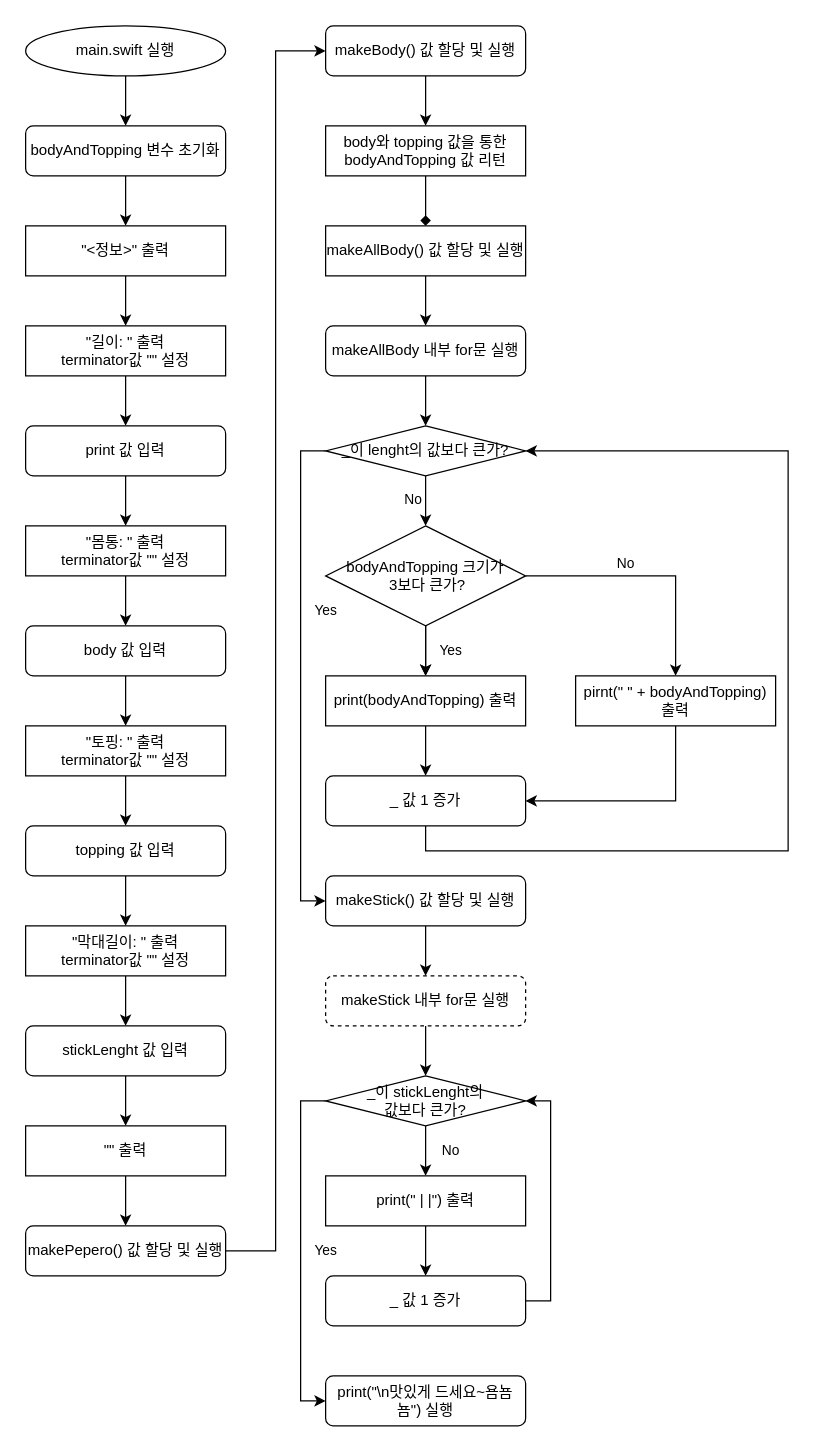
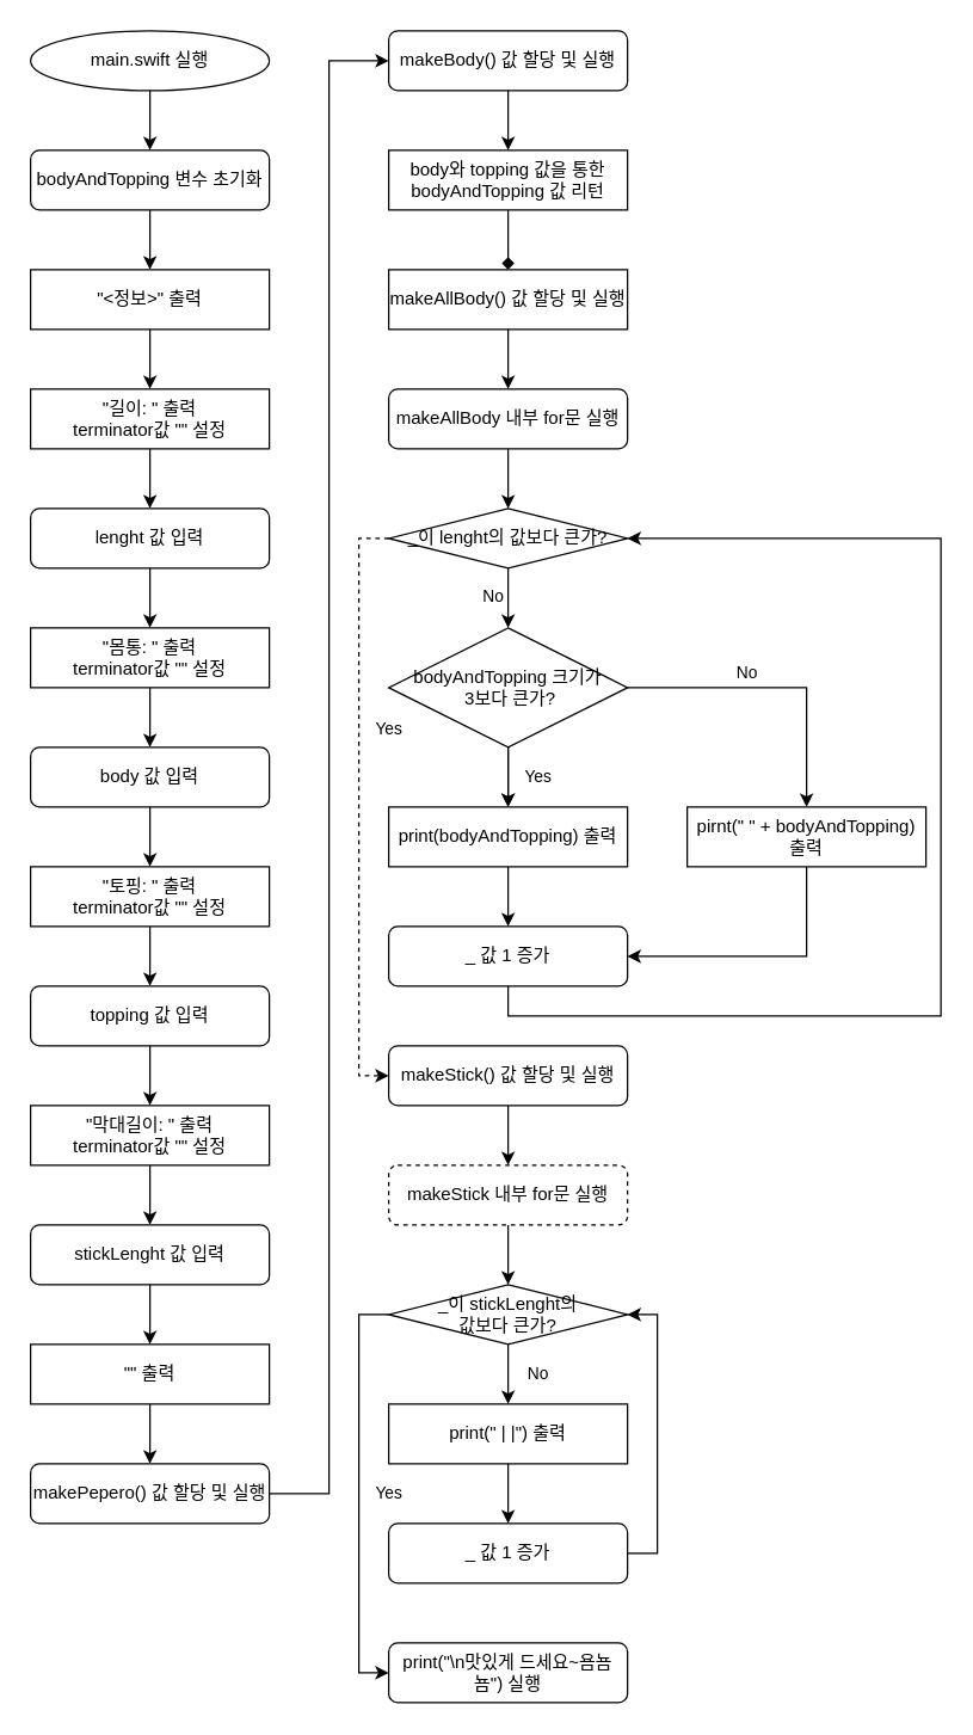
- <mxCell id="13" value="print 값 입력" style="rounded=1;whiteSpace=wrap;html=1;" vertex="1" parent="1"><mxGeometry x="20" y="340" width="160" height="40" as="geometry" /></mxCell>
+ <mxCell id="13" value="lenght 값 입력" style="rounded=1;whiteSpace=wrap;html=1;" vertex="1" parent="1"><mxGeometry x="20" y="340" width="160" height="40" as="geometry" /></mxCell>
- <mxCell id="47" value="Yes" style="edgeStyle=orthogonalEdgeStyle;rounded=0;orthogonalLoop=1;jettySize=auto;html=1;exitX=0;exitY=0.5;exitDx=0;exitDy=0;entryX=0;entryY=0.5;entryDx=0;entryDy=0;" edge="1" parent="1" source="48" target="50"><mxGeometry x="-0.261" y="20" relative="1" as="geometry"><Array as="points"><mxPoint x="240" y="360" /><mxPoint x="240" y="720" /></Array><mxPoint as="offset" /></mxGeometry></mxCell>
+ <mxCell id="47" value="Yes" style="edgeStyle=orthogonalEdgeStyle;rounded=0;orthogonalLoop=1;jettySize=auto;html=1;exitX=0;exitY=0.5;exitDx=0;exitDy=0;entryX=0;entryY=0.5;entryDx=0;entryDy=0;dashed=1;" edge="1" parent="1" source="48" target="50"><mxGeometry x="-0.261" y="20" relative="1" as="geometry"><Array as="points"><mxPoint x="240" y="360" /><mxPoint x="240" y="720" /></Array><mxPoint as="offset" /></mxGeometry></mxCell>
